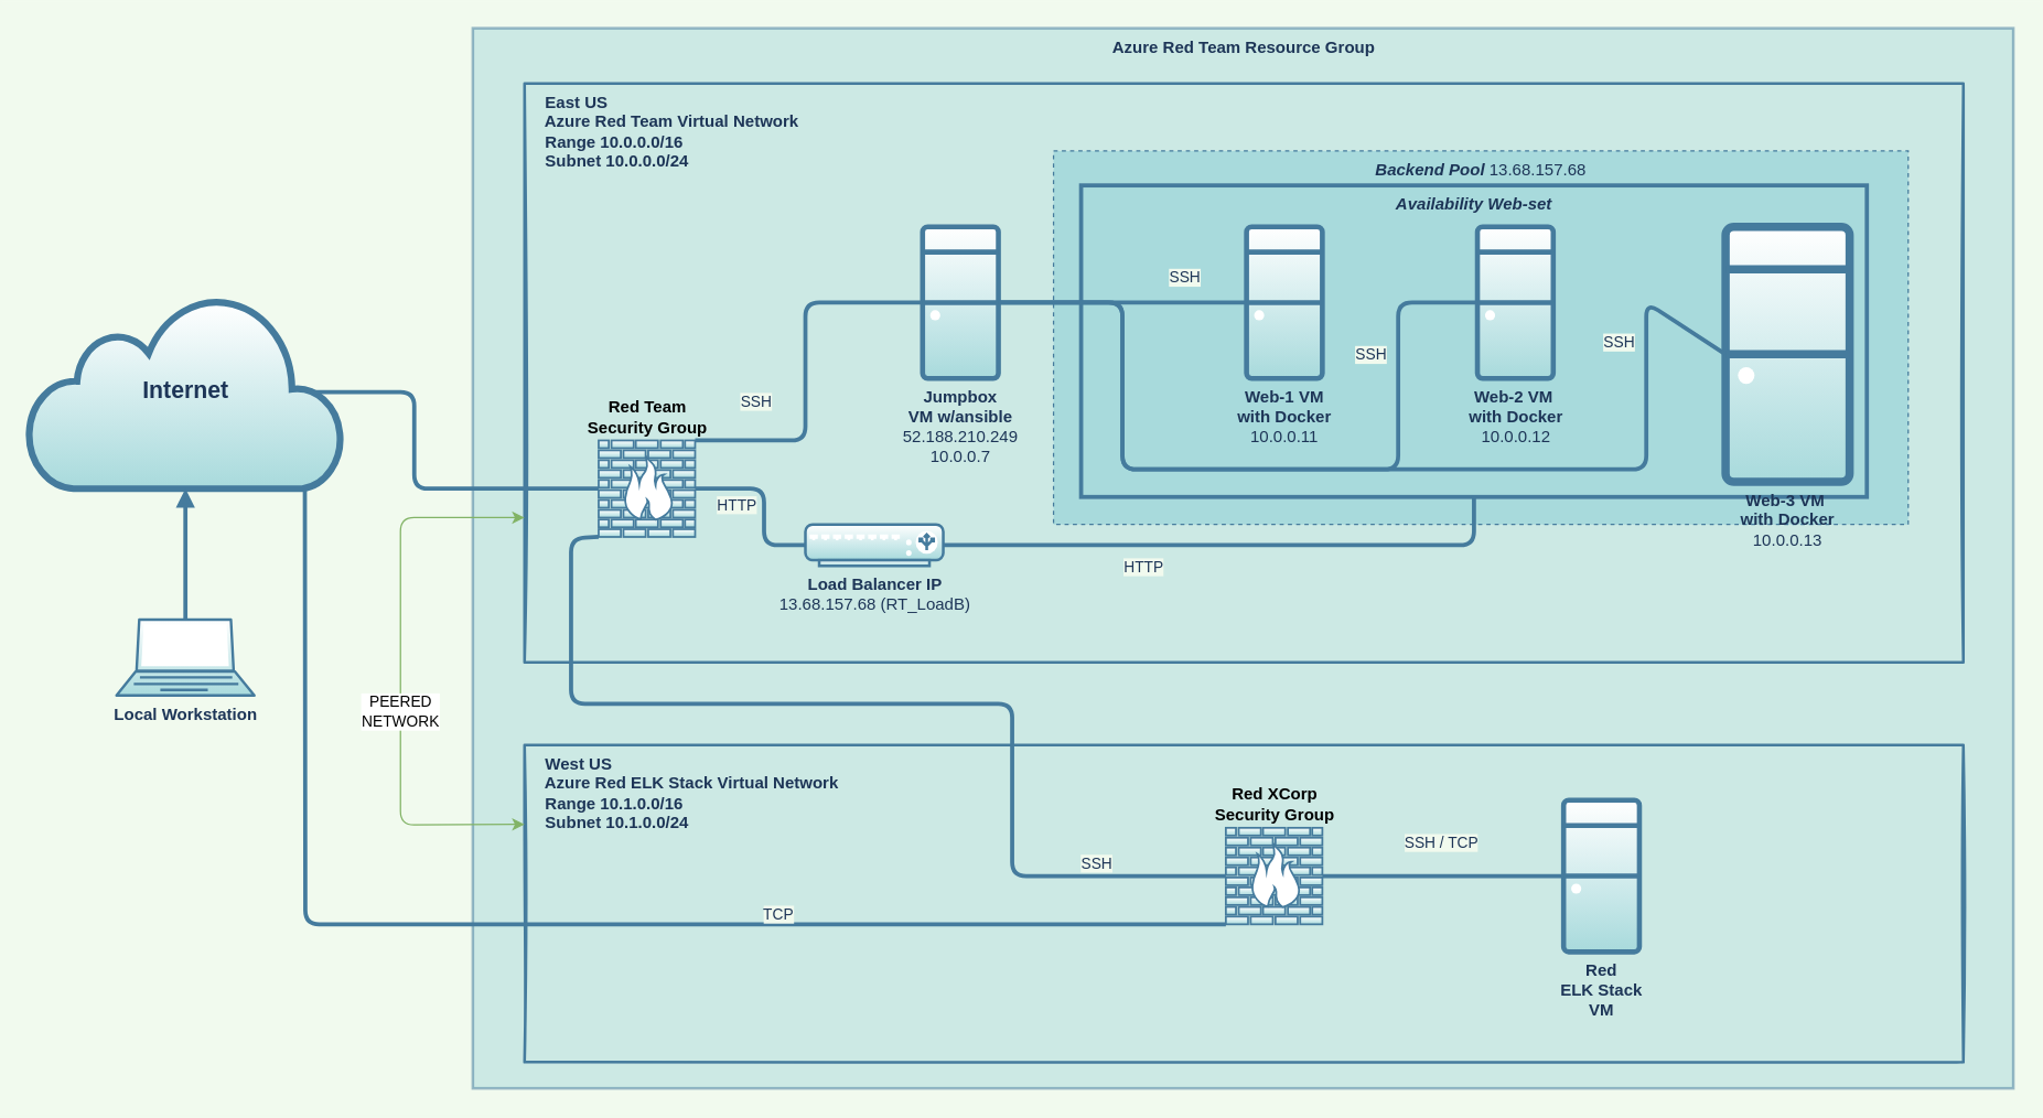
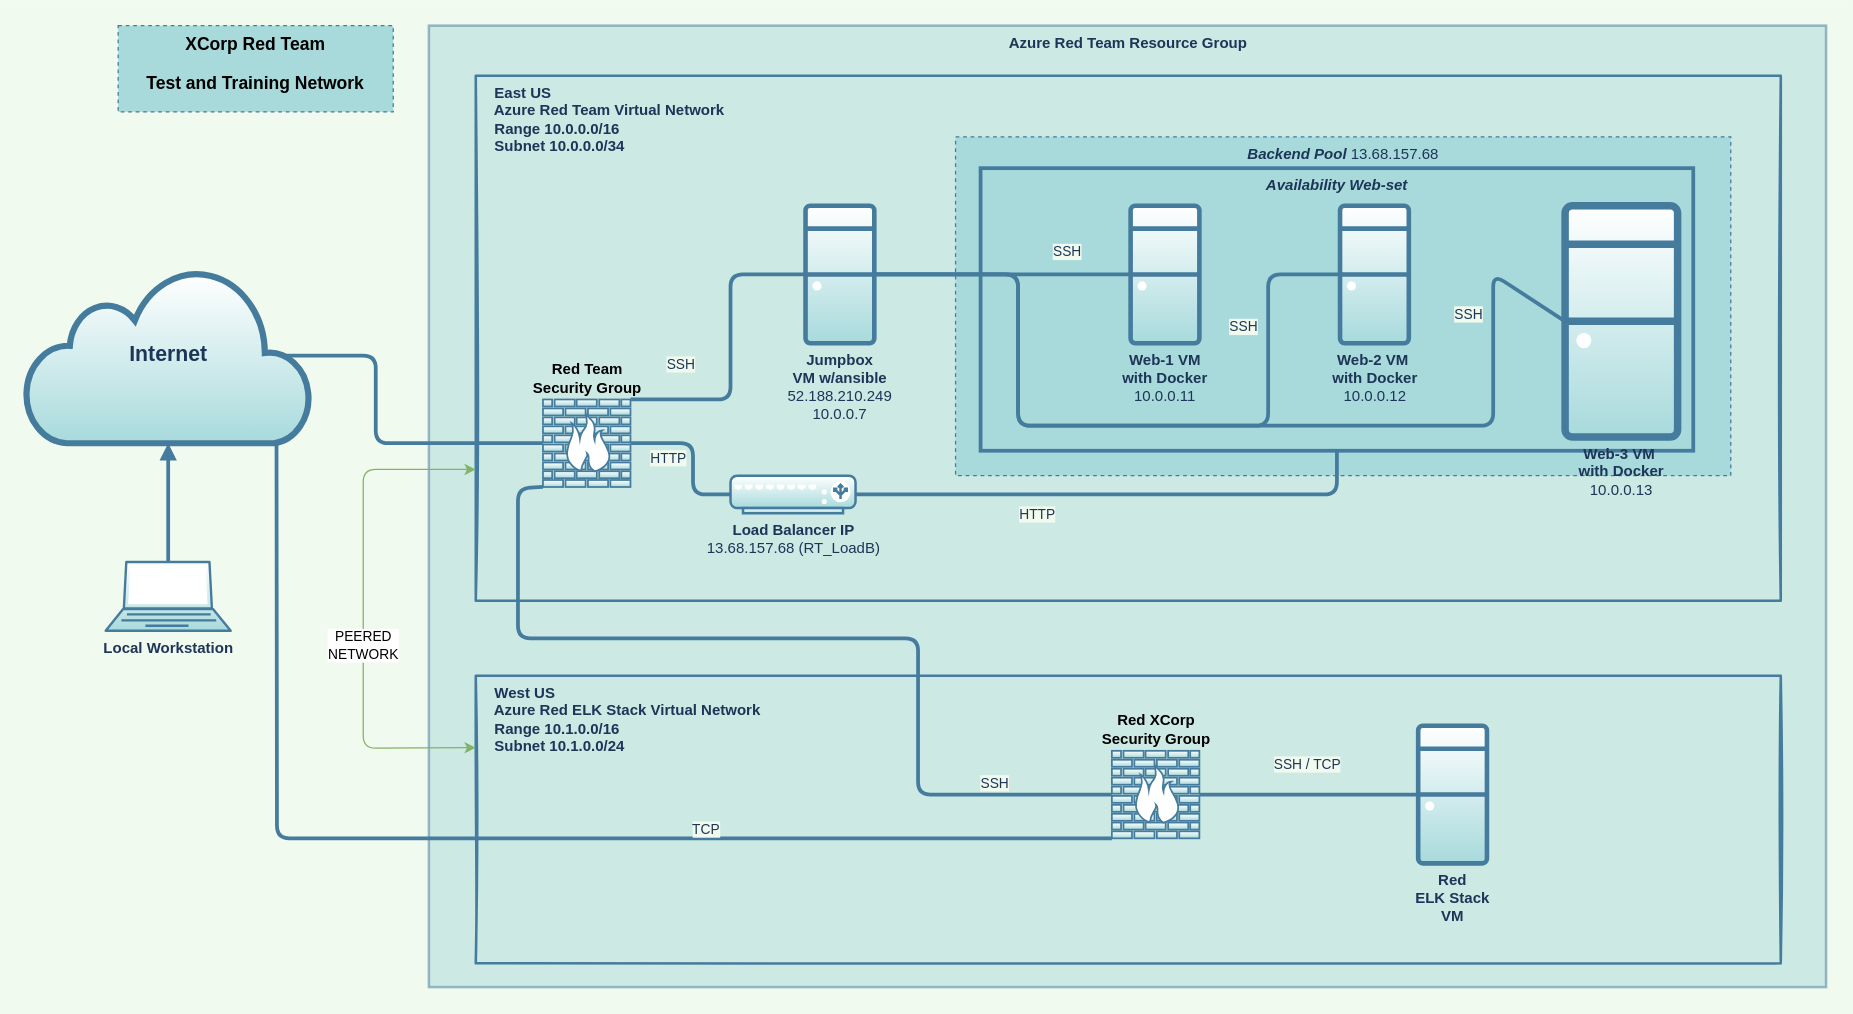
+ <mxCell id="18" value="&lt;b style=&quot;font-family: &amp;#34;helvetica&amp;#34; ; color: rgb(0 , 0 , 0) ; font-size: 14px&quot;&gt;XCorp Red Team&lt;/b&gt;&lt;br&gt;&lt;pre class=&quot;code highlight&quot; lang=&quot;plaintext&quot; style=&quot;color: rgb(0 , 0 , 0) ; font-size: 14px&quot;&gt;&lt;div&gt;&lt;span style=&quot;font-family: &amp;#34;helvetica&amp;#34;&quot;&gt;&lt;b&gt;&lt;font style=&quot;font-size: 14px&quot;&gt;Test and Training Network&lt;/font&gt;&lt;/b&gt;&lt;/span&gt;&lt;/div&gt;&lt;/pre&gt;" style="rounded=0;whiteSpace=wrap;html=1;fillColor=#A8DADC;verticalAlign=top;strokeColor=#457B9D;fontColor=#1D3557;dashed=1;" parent="1" vertex="1"><mxGeometry x="94" y="20" width="220" height="69" as="geometry" /></mxCell>
- <mxCell id="3" value="&lt;span&gt;&amp;nbsp; &amp;nbsp; East US&lt;br&gt;&amp;nbsp; &amp;nbsp; Azure Red Team Virtual Network&lt;br&gt;&amp;nbsp; &amp;nbsp; Range&amp;nbsp;&lt;/span&gt;&lt;span&gt;10.0.0.0/16&lt;br&gt;&amp;nbsp; &amp;nbsp; Subnet 10.0.0.0/24&lt;/span&gt;" style="rounded=0;whiteSpace=wrap;html=1;fillColor=none;verticalAlign=top;fontStyle=1;strokeColor=#457B9D;fontColor=#1D3557;glass=0;strokeWidth=2;sketch=1;align=left;" parent="1" vertex="1"><mxGeometry x="380" y="60" width="1043.75" height="420" as="geometry" /></mxCell>
+ <mxCell id="3" value="&lt;span&gt;&amp;nbsp; &amp;nbsp; East US&lt;br&gt;&amp;nbsp; &amp;nbsp; Azure Red Team Virtual Network&lt;br&gt;&amp;nbsp; &amp;nbsp; Range&amp;nbsp;&lt;/span&gt;&lt;span&gt;10.0.0.0/16&lt;br&gt;&amp;nbsp; &amp;nbsp; Subnet 10.0.0.0/34&lt;/span&gt;" style="rounded=0;whiteSpace=wrap;html=1;fillColor=none;verticalAlign=top;fontStyle=1;strokeColor=#457B9D;fontColor=#1D3557;glass=0;strokeWidth=2;sketch=1;align=left;" parent="1" vertex="1"><mxGeometry x="380" y="60" width="1043.75" height="420" as="geometry" /></mxCell>
- <mxCell id="9" value="&lt;b&gt;Jumpbox&lt;br&gt;VM w/ansible&lt;br&gt;&lt;/b&gt;&lt;div class=&quot;fxc-copyablelabel-temp-element&quot;&gt;52.188.210.249&lt;/div&gt;10.0.0.7" style="fontColor=#1D3557;verticalAlign=top;verticalLabelPosition=bottom;labelPosition=center;align=center;html=1;outlineConnect=0;fillColor=#A8DADC;strokeColor=#457B9D;gradientDirection=north;strokeWidth=2;shape=mxgraph.networks.desktop_pc;gradientColor=#ffffff;" parent="1" vertex="1"><mxGeometry x="668.75" y="164" width="55" height="110" as="geometry" /></mxCell>
+ <mxCell id="9" value="&lt;b&gt;Jumpbox&lt;br&gt;VM w/ansible&lt;br&gt;&lt;/b&gt;&lt;div class=&quot;fxc-copyablelabel-temp-element&quot;&gt;52.188.210.249&lt;/div&gt;10.0.0.7" style="fontColor=#1D3557;verticalAlign=top;verticalLabelPosition=bottom;labelPosition=center;align=center;html=1;outlineConnect=0;fillColor=#A8DADC;strokeColor=#457B9D;gradientDirection=north;strokeWidth=2;shape=mxgraph.networks.desktop_pc;gradientColor=#ffffff;" parent="1" vertex="1"><mxGeometry x="643.75" y="164" width="55" height="110" as="geometry" /></mxCell>
